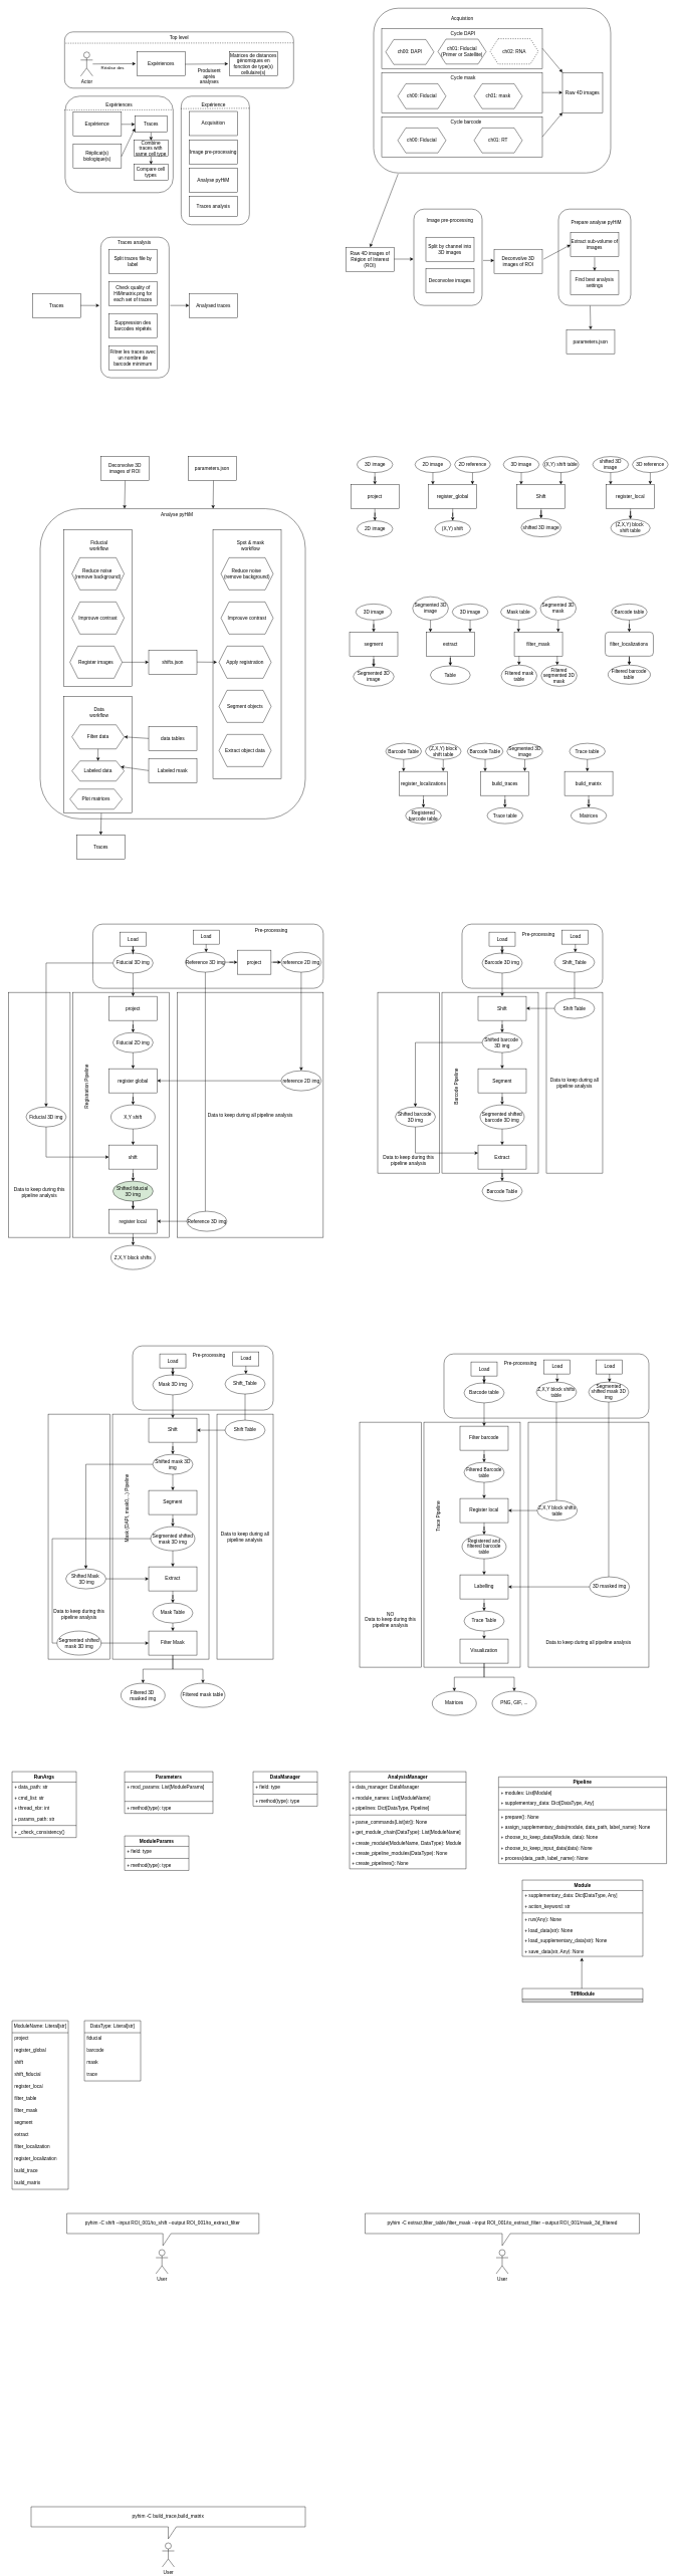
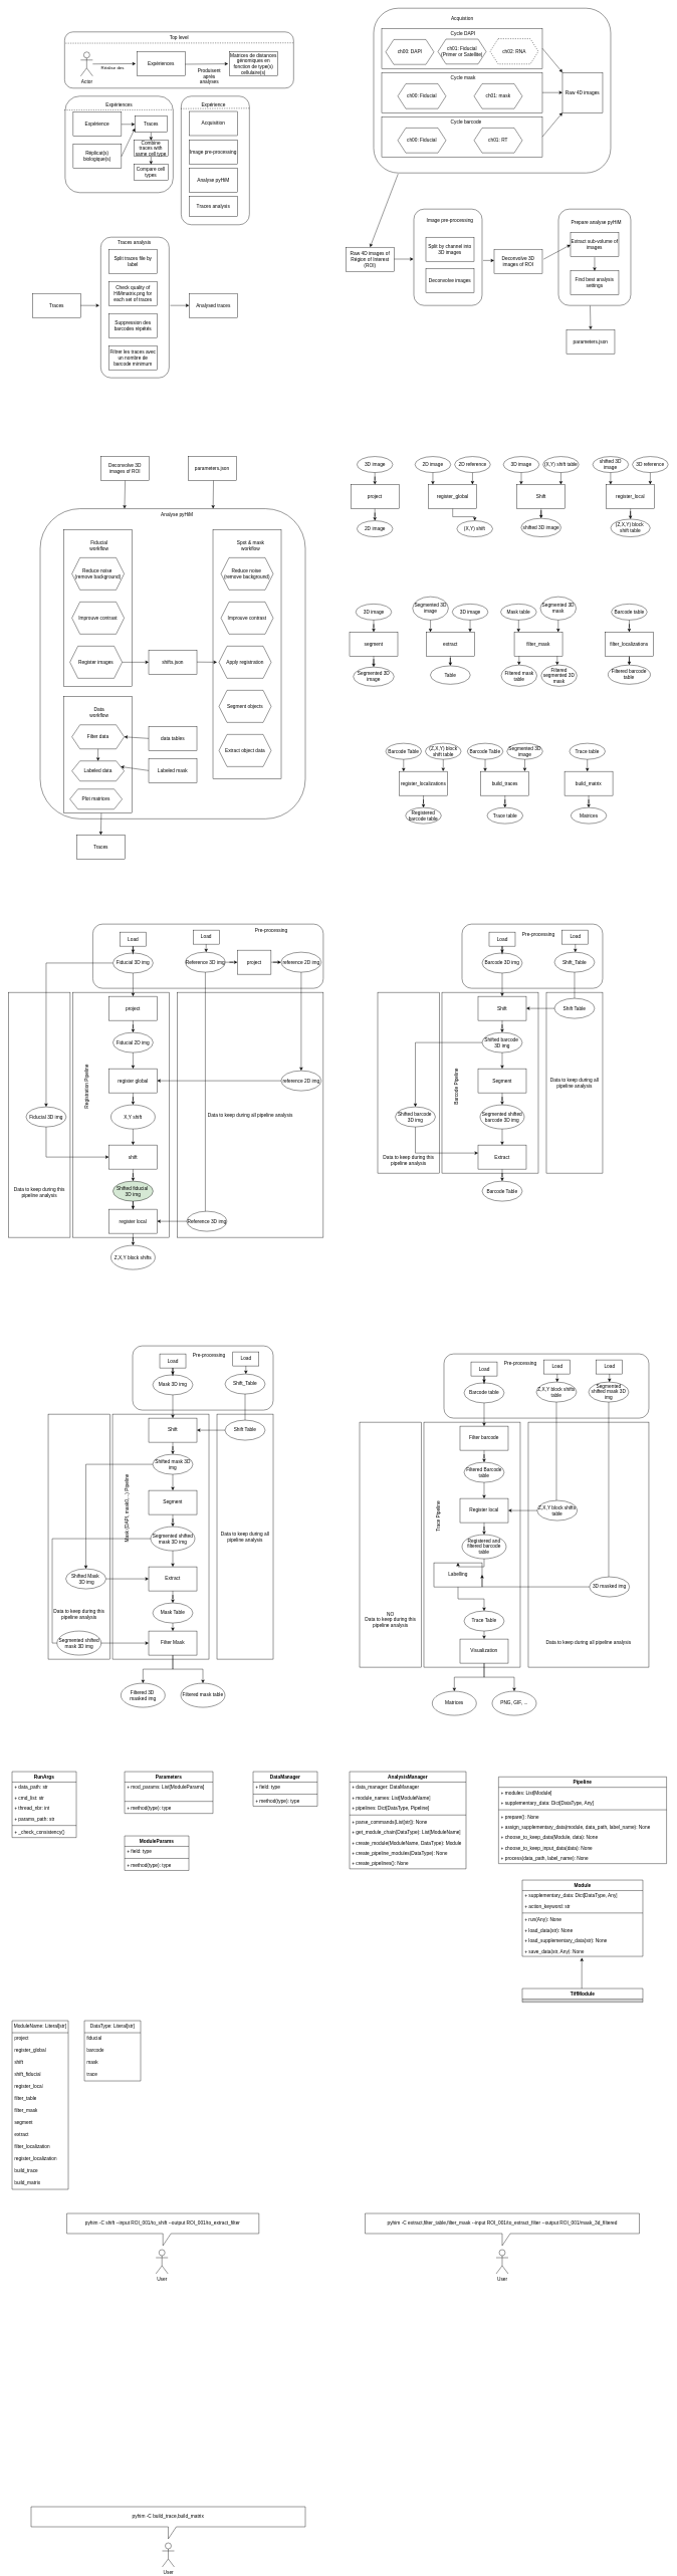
- <mxCell id="126" value="(X,Y) shift" style="ellipse;whiteSpace=wrap;html=1;fillColor=none;" parent="1" vertex="1"><mxGeometry x="1081.29" y="1296" width="89" height="40" as="geometry" /></mxCell>
+ <mxCell id="126" value="(X,Y) shift" style="ellipse;whiteSpace=wrap;html=1;fillColor=none;" parent="1" vertex="1"><mxGeometry x="1136.29" y="1296" width="89" height="40" as="geometry" /></mxCell>
- <mxCell id="347" value="filter_localizations" style="whiteSpace=wrap;html=1;fillColor=none;rounded=1;" parent="1" vertex="1"><mxGeometry x="1505.16" y="1573" width="120" height="60" as="geometry" /></mxCell>
+ <mxCell id="347" value="filter_localizations" style="rounded=0;whiteSpace=wrap;html=1;fillColor=none;" parent="1" vertex="1"><mxGeometry x="1505.16" y="1573" width="120" height="60" as="geometry" /></mxCell>
- <mxCell id="285" value="Labelling" style="rounded=0;whiteSpace=wrap;html=1;" parent="1" vertex="1"><mxGeometry x="1144" y="3920" width="120" height="60" as="geometry" /></mxCell>
+ <mxCell id="285" value="Labelling" style="rounded=0;whiteSpace=wrap;html=1;" parent="1" vertex="1"><mxGeometry x="1079" y="3890" width="120" height="60" as="geometry" /></mxCell>
